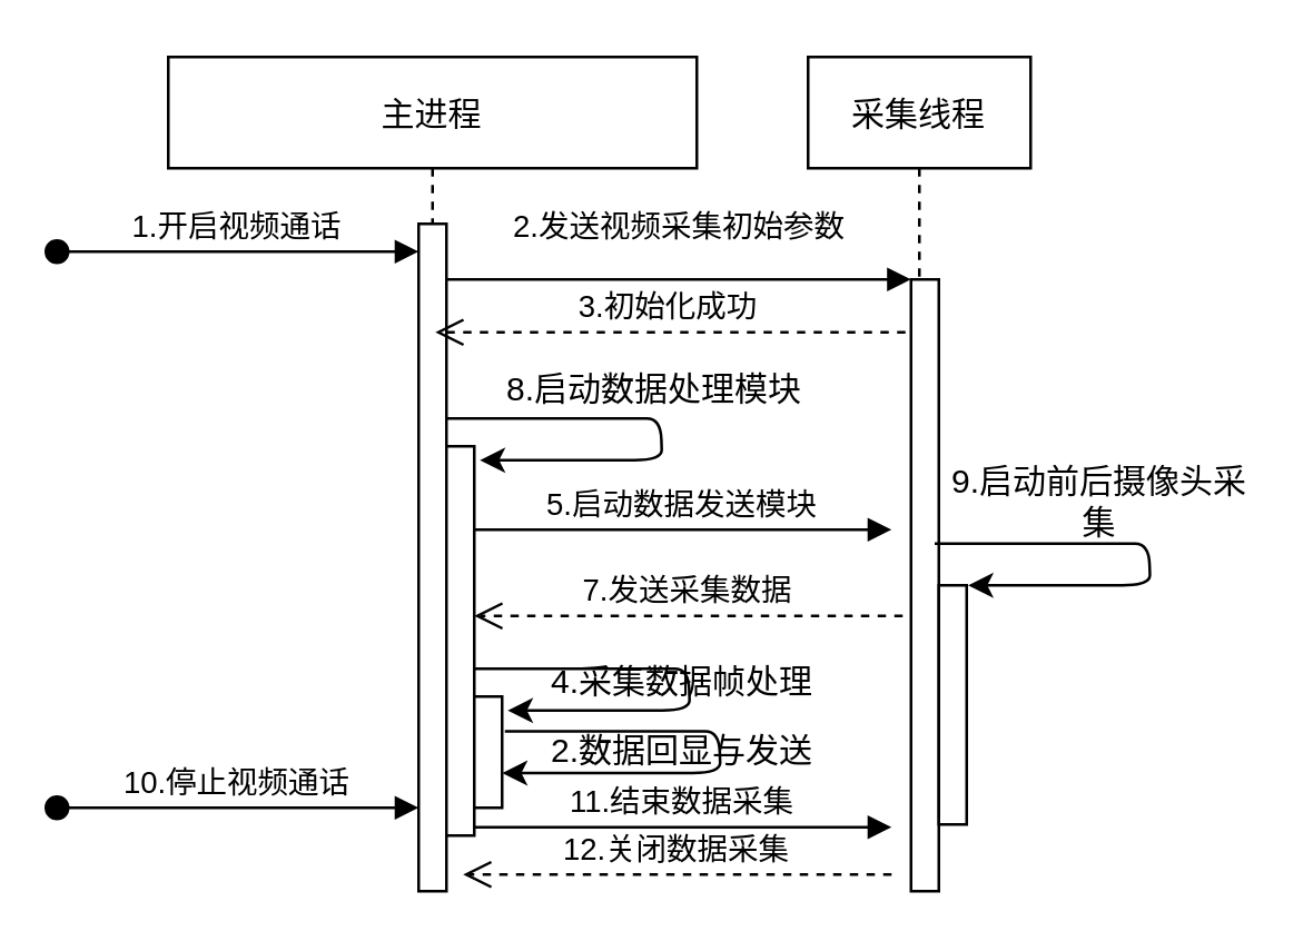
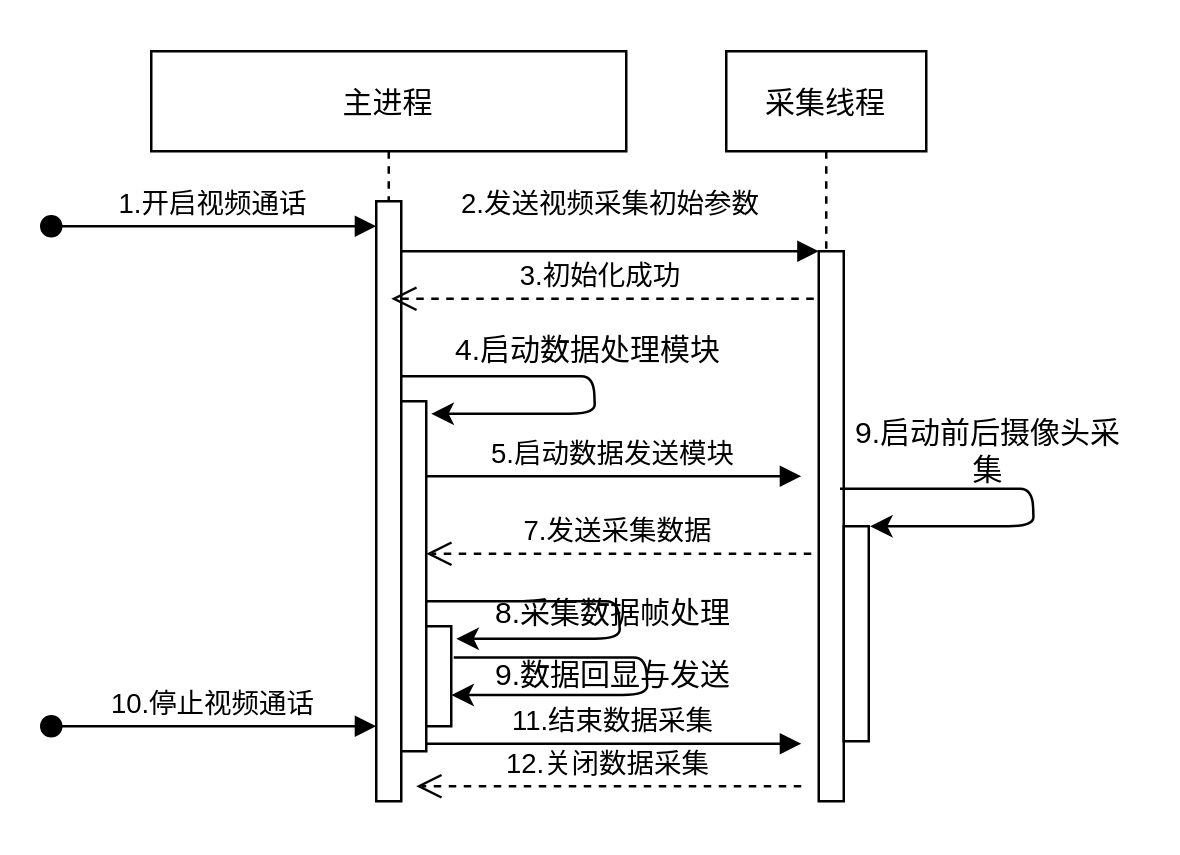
- <mxCell id="13" value="8.启动数据处理模块" style="text;html=1;strokeColor=none;fillColor=none;align=center;verticalAlign=middle;whiteSpace=wrap;rounded=0;" vertex="1" parent="1"><mxGeometry x="180" y="130" width="110" height="20" as="geometry" /></mxCell>
+ <mxCell id="13" value="4.启动数据处理模块" style="text;html=1;strokeColor=none;fillColor=none;align=center;verticalAlign=middle;whiteSpace=wrap;rounded=0;" vertex="1" parent="1"><mxGeometry x="180" y="130" width="110" height="20" as="geometry" /></mxCell>
- <mxCell id="17" value="4.采集数据帧处理" style="text;html=1;strokeColor=none;fillColor=none;align=center;verticalAlign=middle;whiteSpace=wrap;rounded=0;" vertex="1" parent="1"><mxGeometry x="190" y="230" width="110" height="30" as="geometry" /></mxCell>
+ <mxCell id="17" value="8.采集数据帧处理" style="text;html=1;strokeColor=none;fillColor=none;align=center;verticalAlign=middle;whiteSpace=wrap;rounded=0;" vertex="1" parent="1"><mxGeometry x="190" y="230" width="110" height="30" as="geometry" /></mxCell>
- <mxCell id="22" value="2.数据回显与发送" style="text;html=1;strokeColor=none;fillColor=none;align=center;verticalAlign=middle;whiteSpace=wrap;rounded=0;" vertex="1" parent="1"><mxGeometry x="170" y="255" width="150" height="30" as="geometry" /></mxCell>
+ <mxCell id="22" value="9.数据回显与发送" style="text;html=1;strokeColor=none;fillColor=none;align=center;verticalAlign=middle;whiteSpace=wrap;rounded=0;" vertex="1" parent="1"><mxGeometry x="170" y="255" width="150" height="30" as="geometry" /></mxCell>
